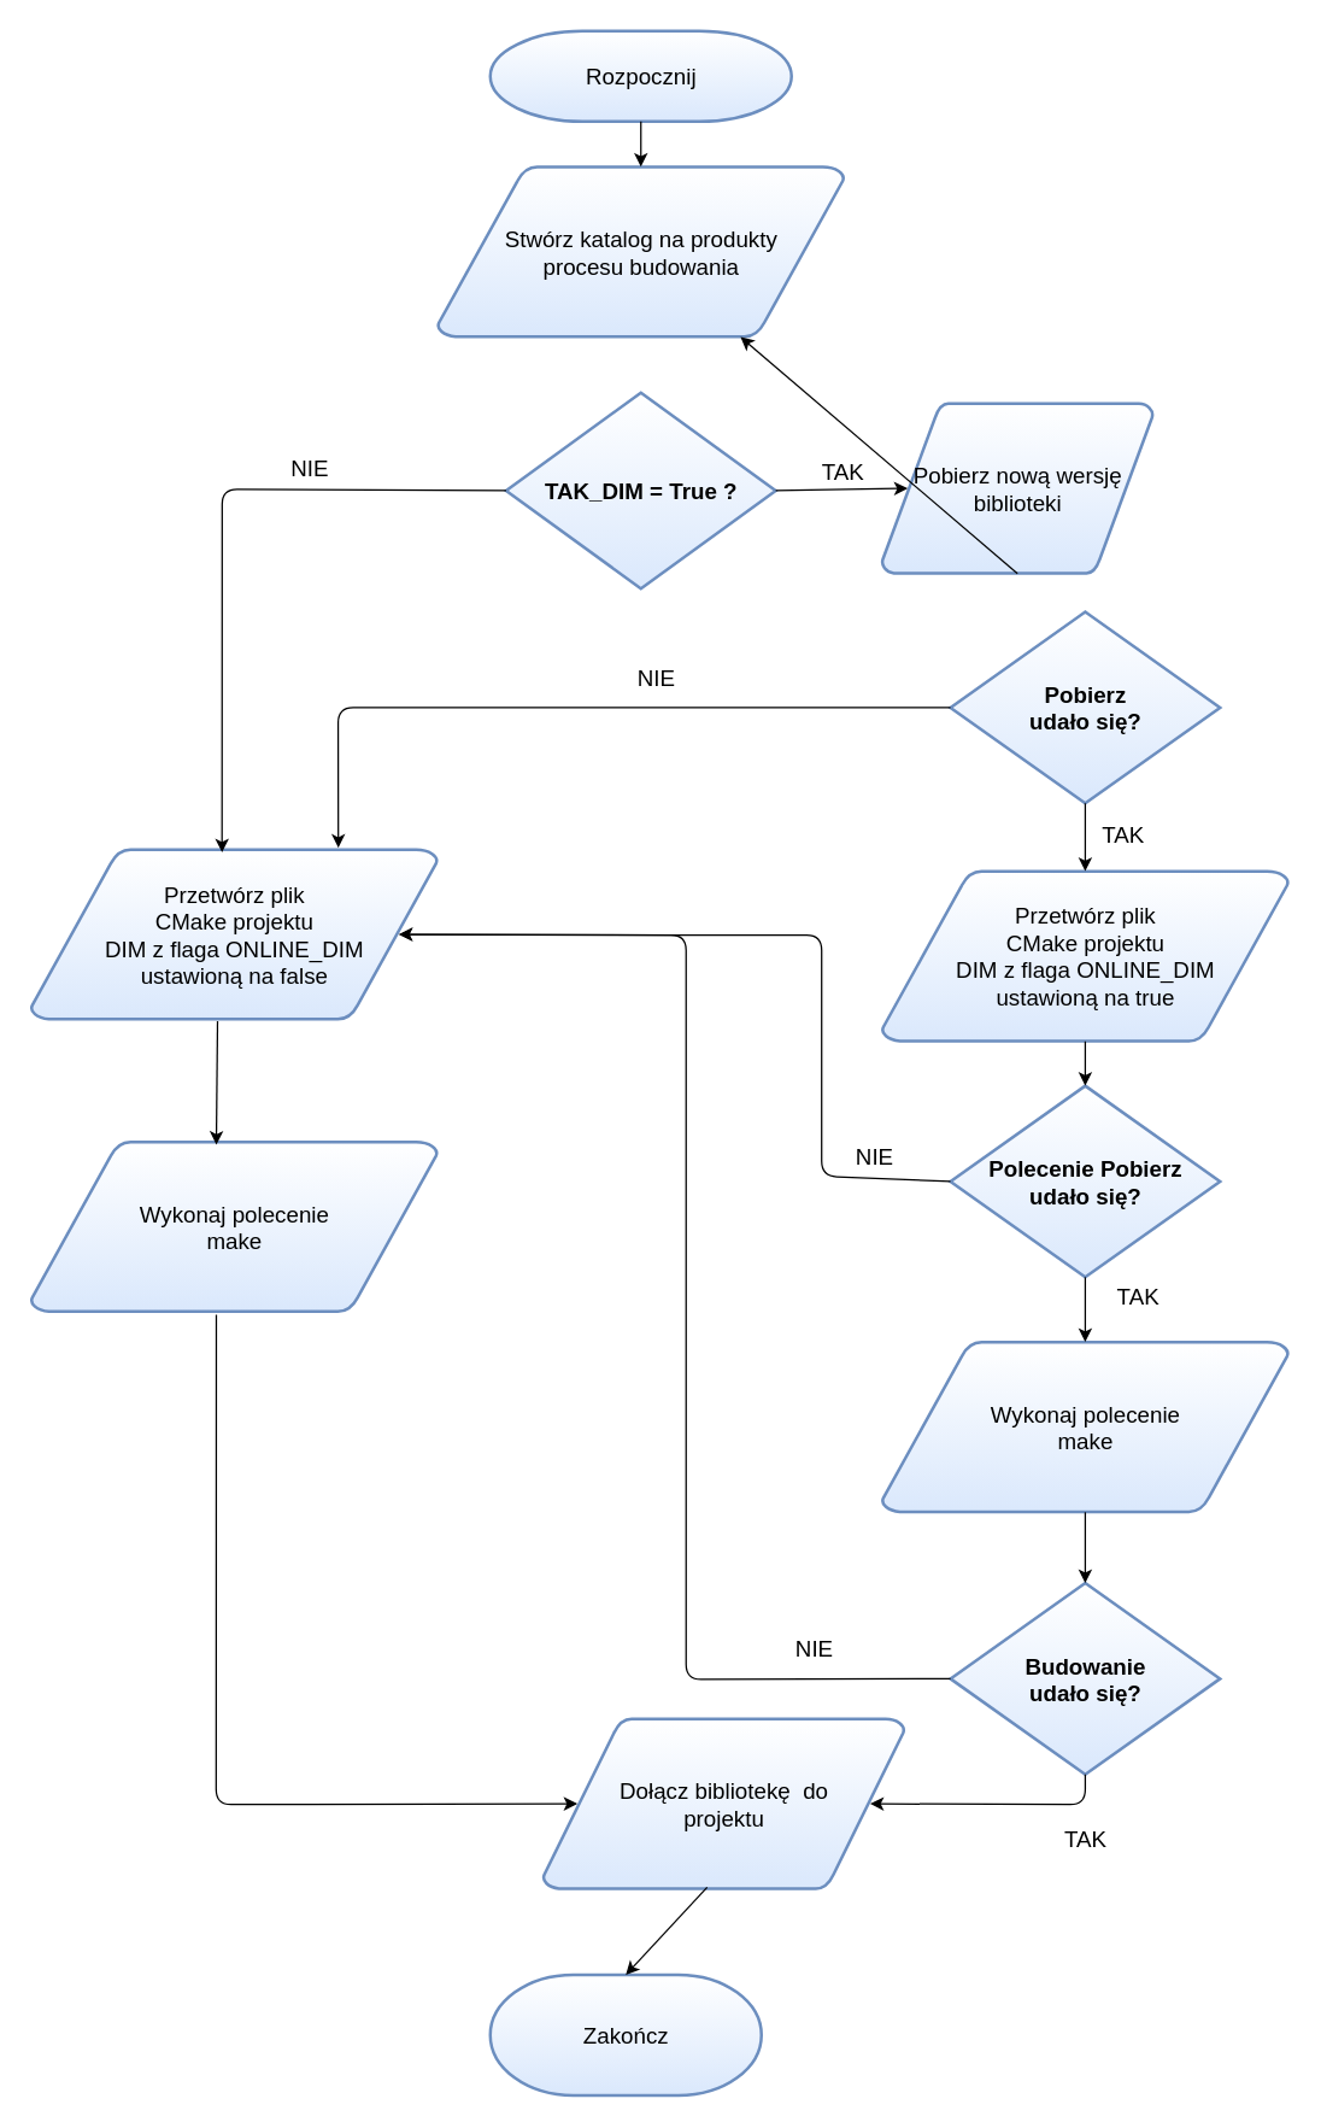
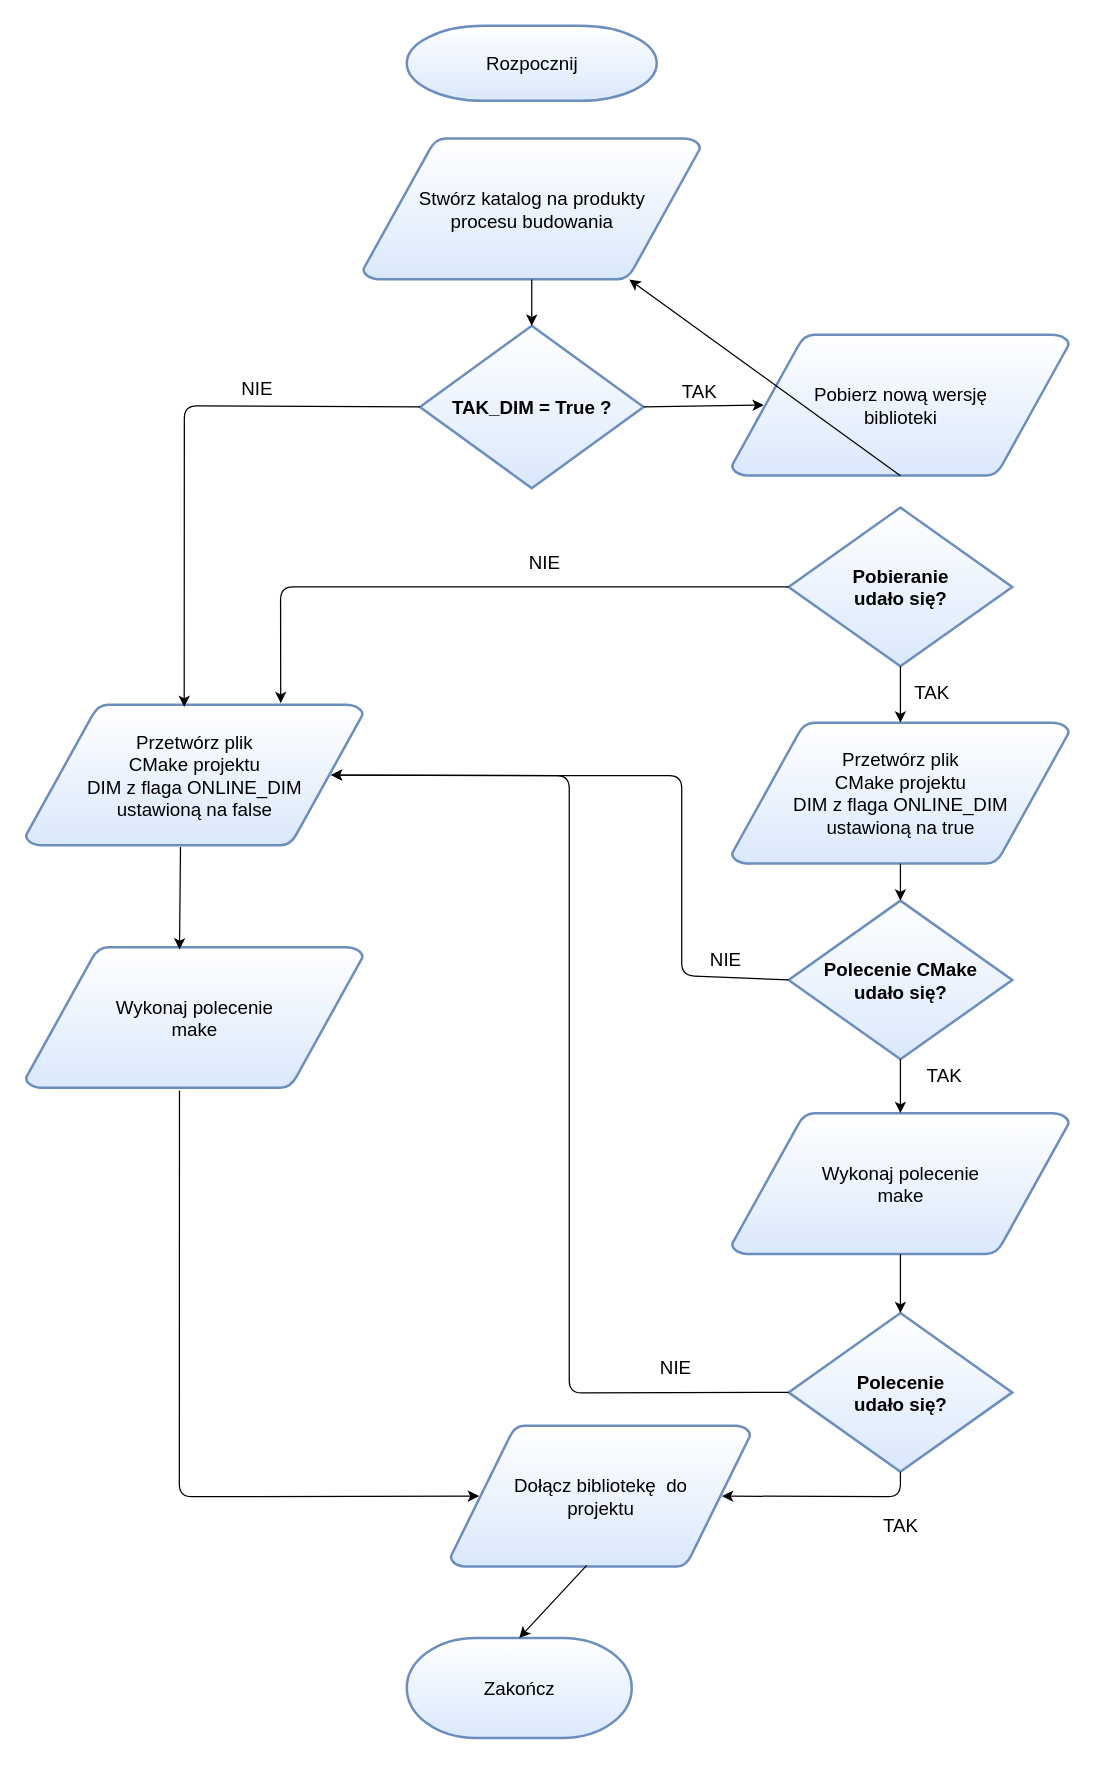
- <mxCell id="20" value="" style="endArrow=classic;html=1;fontSize=15;entryX=0.5;entryY=0;entryDx=0;entryDy=0;entryPerimeter=0;exitX=0.5;exitY=1;exitDx=0;exitDy=0;exitPerimeter=0;" parent="1" source="2" target="8" edge="1"><mxGeometry width="50" height="50" relative="1" as="geometry"><mxPoint x="20" y="387" as="sourcePoint" /><mxPoint x="70" y="337" as="targetPoint" /></mxGeometry></mxCell>
+ <mxCell id="21" value="" style="endArrow=classic;html=1;fontSize=15;entryX=0.5;entryY=0;entryDx=0;entryDy=0;entryPerimeter=0;" parent="1" source="8" target="3" edge="1"><mxGeometry width="50" height="50" relative="1" as="geometry"><mxPoint x="105" y="170" as="sourcePoint" /><mxPoint x="155" y="120" as="targetPoint" /></mxGeometry></mxCell>
- <mxCell id="7" value="Pobierz nową wersję&lt;br&gt;biblioteki" style="shape=mxgraph.flowchart.data;strokeWidth=2;gradientDirection=north;fontStyle=0;html=1;fontSize=15;fillColor=#dae8fc;strokeColor=#6c8ebf;gradientColor=#ffffff;" parent="1" vertex="1"><mxGeometry x="585" y="267" width="180" height="113" as="geometry" /></mxCell>
+ <mxCell id="7" value="Pobierz nową wersję&lt;br&gt;biblioteki" style="shape=mxgraph.flowchart.data;strokeWidth=2;gradientDirection=north;fontStyle=0;html=1;fontSize=15;fillColor=#dae8fc;strokeColor=#6c8ebf;gradientColor=#ffffff;" parent="1" vertex="1"><mxGeometry x="585" y="267" width="270" height="113" as="geometry" /></mxCell>
- <mxCell id="13" value="&lt;strong style=&quot;font-size: 15px;&quot;&gt;Pobierz&lt;br style=&quot;font-size: 15px;&quot;&gt;udało się?&lt;br style=&quot;font-size: 15px;&quot;&gt;&lt;/strong&gt;" style="shape=mxgraph.flowchart.decision;strokeWidth=2;gradientDirection=north;fontStyle=0;html=1;fontSize=15;fillColor=#dae8fc;strokeColor=#6c8ebf;gradientColor=#ffffff;" parent="1" vertex="1"><mxGeometry x="630.5" y="405.5" width="179" height="127" as="geometry" /></mxCell>
+ <mxCell id="13" value="&lt;strong style=&quot;font-size: 15px;&quot;&gt;Pobieranie&lt;br style=&quot;font-size: 15px;&quot;&gt;udało się?&lt;br style=&quot;font-size: 15px;&quot;&gt;&lt;/strong&gt;" style="shape=mxgraph.flowchart.decision;strokeWidth=2;gradientDirection=north;fontStyle=0;html=1;fontSize=15;fillColor=#dae8fc;strokeColor=#6c8ebf;gradientColor=#ffffff;" parent="1" vertex="1"><mxGeometry x="630.5" y="405.5" width="179" height="127" as="geometry" /></mxCell>
- <mxCell id="14" value="&lt;strong style=&quot;font-size: 15px;&quot;&gt;Polecenie Pobierz&lt;br style=&quot;font-size: 15px;&quot;&gt;udało się?&lt;br style=&quot;font-size: 15px;&quot;&gt;&lt;/strong&gt;" style="shape=mxgraph.flowchart.decision;strokeWidth=2;gradientDirection=north;fontStyle=0;html=1;fontSize=15;fillColor=#dae8fc;strokeColor=#6c8ebf;gradientColor=#ffffff;" parent="1" vertex="1"><mxGeometry x="630.5" y="720" width="179" height="127" as="geometry" /></mxCell>
+ <mxCell id="14" value="&lt;strong style=&quot;font-size: 15px;&quot;&gt;Polecenie CMake&lt;br style=&quot;font-size: 15px;&quot;&gt;udało się?&lt;br style=&quot;font-size: 15px;&quot;&gt;&lt;/strong&gt;" style="shape=mxgraph.flowchart.decision;strokeWidth=2;gradientDirection=north;fontStyle=0;html=1;fontSize=15;fillColor=#dae8fc;strokeColor=#6c8ebf;gradientColor=#ffffff;" parent="1" vertex="1"><mxGeometry x="630.5" y="720" width="179" height="127" as="geometry" /></mxCell>
- <mxCell id="11" value="&lt;strong style=&quot;font-size: 15px;&quot;&gt;Budowanie&lt;br style=&quot;font-size: 15px;&quot;&gt;udało się?&lt;br style=&quot;font-size: 15px;&quot;&gt;&lt;/strong&gt;" style="shape=mxgraph.flowchart.decision;strokeWidth=2;gradientDirection=north;fontStyle=0;html=1;fontSize=15;fillColor=#dae8fc;strokeColor=#6c8ebf;gradientColor=#ffffff;" parent="1" vertex="1"><mxGeometry x="630.5" y="1050" width="179" height="127" as="geometry" /></mxCell>
+ <mxCell id="11" value="&lt;strong style=&quot;font-size: 15px;&quot;&gt;Polecenie&lt;br style=&quot;font-size: 15px;&quot;&gt;udało się?&lt;br style=&quot;font-size: 15px;&quot;&gt;&lt;/strong&gt;" style="shape=mxgraph.flowchart.decision;strokeWidth=2;gradientDirection=north;fontStyle=0;html=1;fontSize=15;fillColor=#dae8fc;strokeColor=#6c8ebf;gradientColor=#ffffff;" parent="1" vertex="1"><mxGeometry x="630.5" y="1050" width="179" height="127" as="geometry" /></mxCell>
